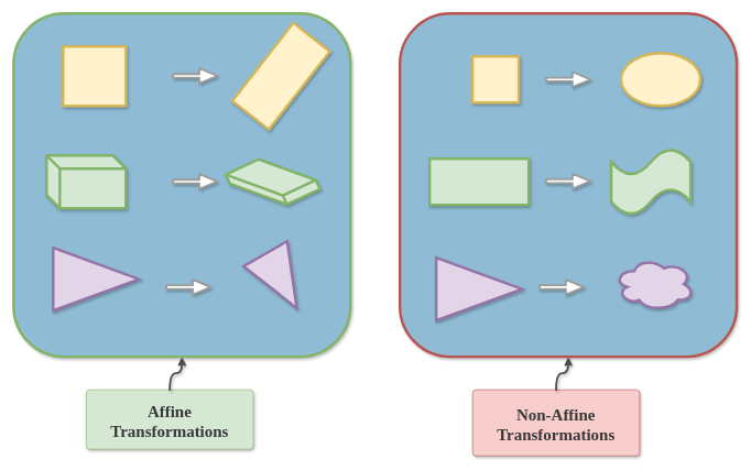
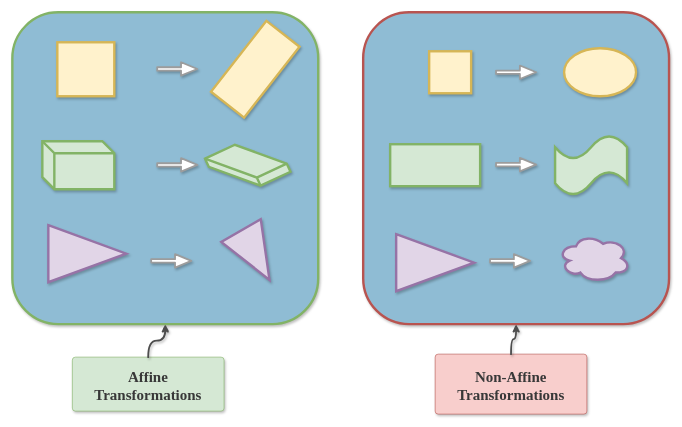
- <mxCell id="14" value="&#10;Affine &#10;Transformations&#10;" style="shadow=1;dashed=0;shape=mxgraph.bootstrap.rrect;align=center;rSize=5;strokeColor=#82b366;fillColor=#d5e8d4;fontColor=#383838;fontStyle=1;fontSize=25;rounded=0;glass=0;comic=1;labelBackgroundColor=none;fontFamily=Tahoma;" parent="1" vertex="1"><mxGeometry x="130" y="590" width="253" height="90" as="geometry" /></mxCell>
+ <mxCell id="14" value="&#10;Affine &#10;Transformations&#10;" style="shadow=1;dashed=0;shape=mxgraph.bootstrap.rrect;align=center;rSize=5;strokeColor=#82b366;fillColor=#d5e8d4;fontColor=#383838;fontStyle=1;fontSize=25;rounded=0;glass=0;comic=1;labelBackgroundColor=none;fontFamily=Tahoma;" parent="1" vertex="1"><mxGeometry x="120" y="595" width="253" height="90" as="geometry" /></mxCell>
- <mxCell id="15" value="&#10;Non-Affine &#10;Transformations&#10;" style="shadow=1;dashed=0;shape=mxgraph.bootstrap.rrect;align=center;rSize=5;strokeColor=#b85450;fillColor=#f8cecc;fontColor=#383838;fontStyle=1;fontSize=25;rounded=0;glass=0;comic=1;labelBackgroundColor=none;fontFamily=Tahoma;" parent="1" vertex="1"><mxGeometry x="715" y="590" width="253" height="100" as="geometry" /></mxCell>
+ <mxCell id="15" value="&#10;Non-Affine &#10;Transformations&#10;" style="shadow=1;dashed=0;shape=mxgraph.bootstrap.rrect;align=center;rSize=5;strokeColor=#b85450;fillColor=#f8cecc;fontColor=#383838;fontStyle=1;fontSize=25;rounded=0;glass=0;comic=1;labelBackgroundColor=none;fontFamily=Tahoma;" parent="1" vertex="1"><mxGeometry x="725" y="590" width="253" height="100" as="geometry" /></mxCell>
